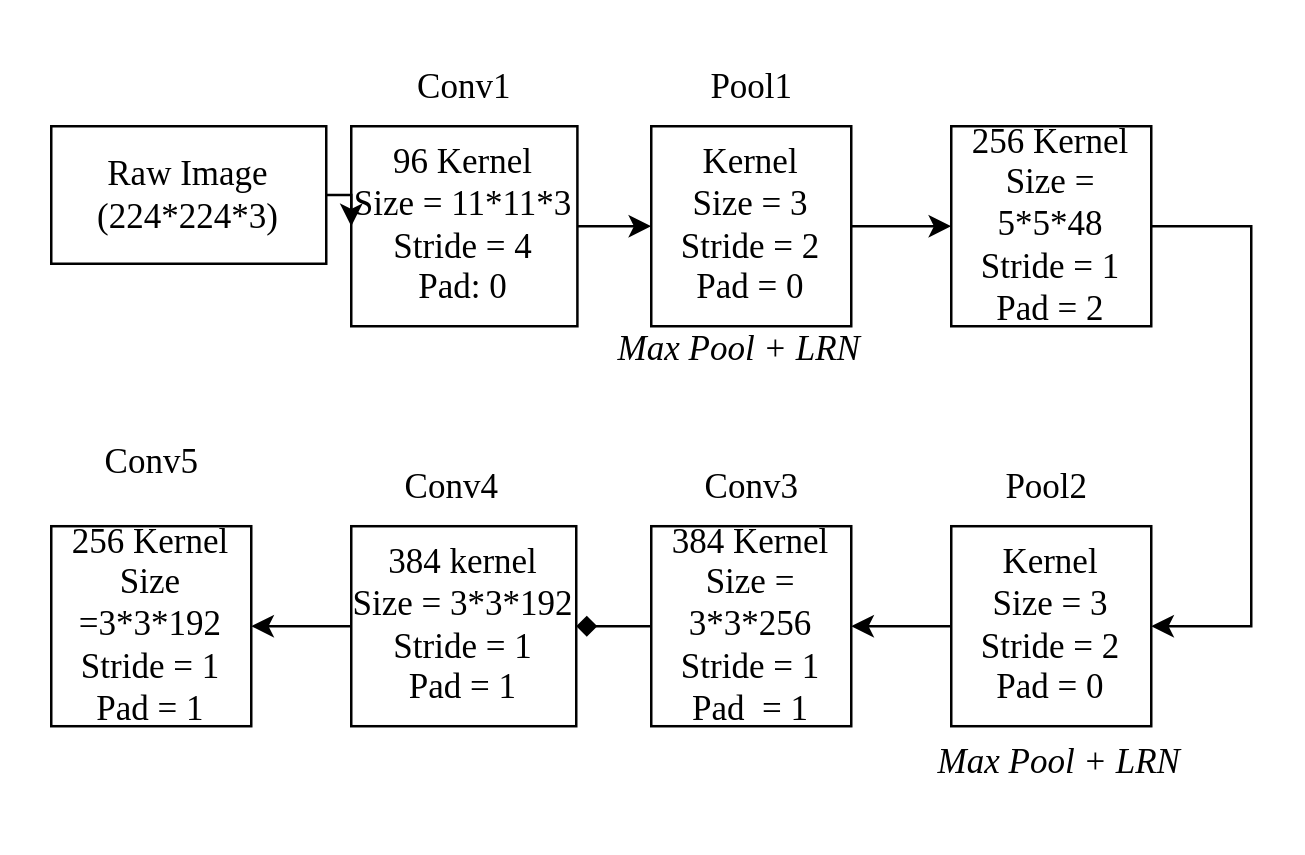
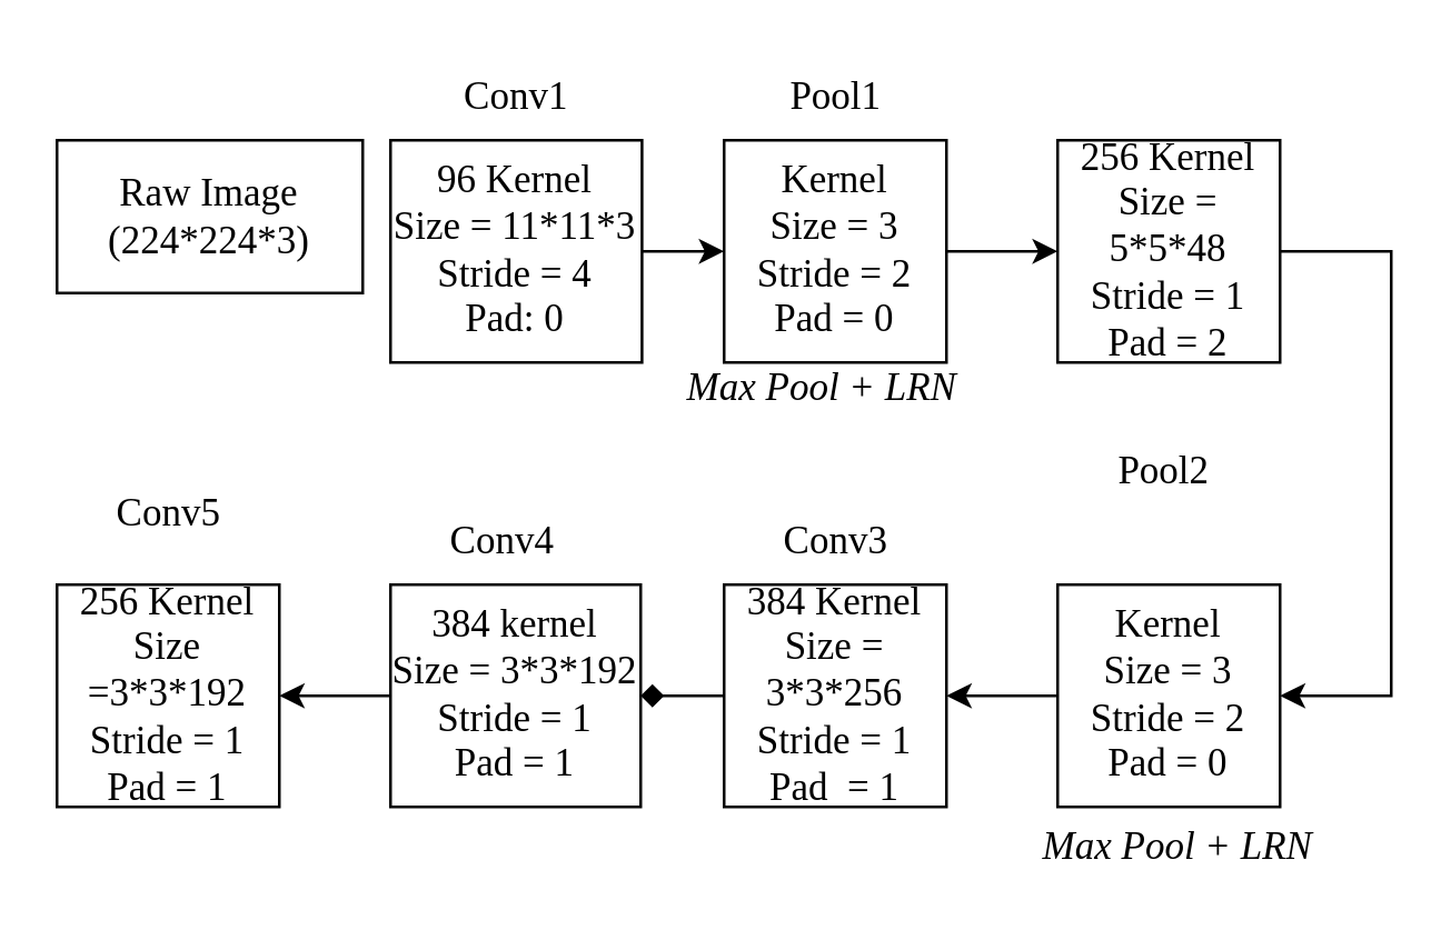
- <mxCell id="2" style="edgeStyle=orthogonalEdgeStyle;rounded=0;orthogonalLoop=1;jettySize=auto;html=1;exitX=1;exitY=0.5;exitDx=0;exitDy=0;entryX=0;entryY=0.5;entryDx=0;entryDy=0;fontFamily=Times New Roman;fontSize=14;" parent="1" source="3" target="5" edge="1"><mxGeometry relative="1" as="geometry" /></mxCell>
- <mxCell id="19" value="Pool2" style="text;html=1;align=center;verticalAlign=middle;resizable=0;points=[];autosize=1;strokeColor=none;fillColor=none;fontFamily=Times New Roman;fontSize=14;fontColor=default;" parent="1" vertex="1"><mxGeometry x="387.809" y="179.985" width="60" height="30" as="geometry" /></mxCell>
+ <mxCell id="19" value="Pool2" style="text;html=1;align=center;verticalAlign=middle;resizable=0;points=[];autosize=1;strokeColor=none;fillColor=none;fontFamily=Times New Roman;fontSize=14;fontColor=default;" parent="1" vertex="1"><mxGeometry x="387.809" y="154.985" width="60" height="30" as="geometry" /></mxCell>
